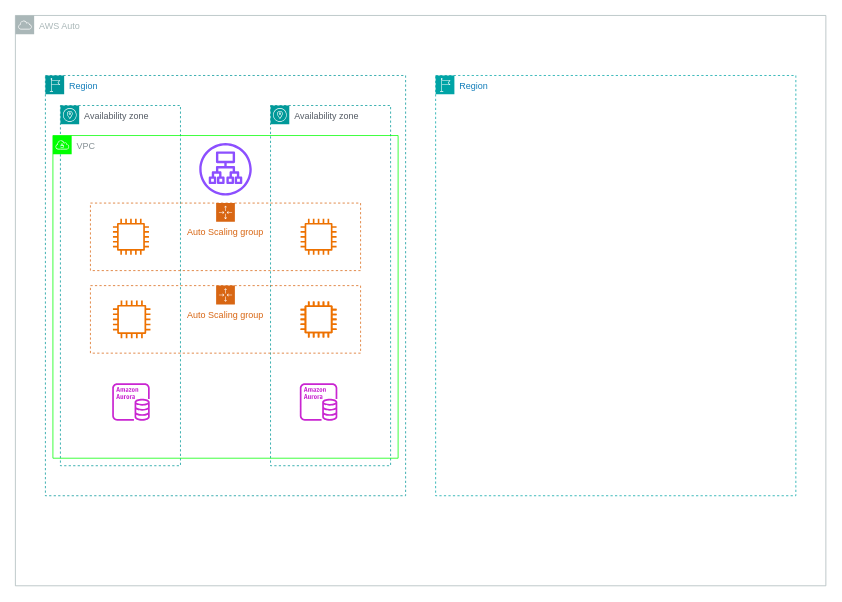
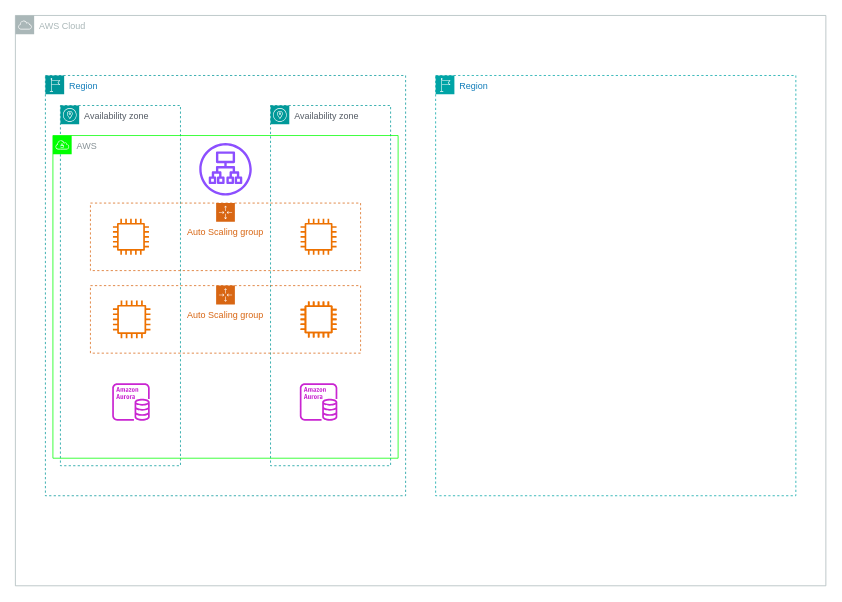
- <mxCell id="2" value="AWS Auto" style="sketch=0;outlineConnect=0;gradientColor=none;html=1;whiteSpace=wrap;fontSize=12;fontStyle=0;shape=mxgraph.aws4.group;grIcon=mxgraph.aws4.group_aws_cloud;strokeColor=#AAB7B8;fillColor=none;verticalAlign=top;align=left;spacingLeft=30;fontColor=#AAB7B8;dashed=0;" vertex="1" parent="1"><mxGeometry x="20" y="20" width="1080" height="760" as="geometry" /></mxCell>
+ <mxCell id="2" value="AWS Cloud" style="sketch=0;outlineConnect=0;gradientColor=none;html=1;whiteSpace=wrap;fontSize=12;fontStyle=0;shape=mxgraph.aws4.group;grIcon=mxgraph.aws4.group_aws_cloud;strokeColor=#AAB7B8;fillColor=none;verticalAlign=top;align=left;spacingLeft=30;fontColor=#AAB7B8;dashed=0;" vertex="1" parent="1"><mxGeometry x="20" y="20" width="1080" height="760" as="geometry" /></mxCell>
- <mxCell id="6" value="VPC" style="sketch=0;outlineConnect=0;gradientColor=none;html=1;whiteSpace=wrap;fontSize=12;fontStyle=0;shape=mxgraph.aws4.group;grIcon=mxgraph.aws4.group_vpc;strokeColor=#00FF00;fillColor=none;verticalAlign=top;align=left;spacingLeft=30;fontColor=#879196;dashed=0;" vertex="1" parent="3"><mxGeometry x="10" y="80" width="460" height="430" as="geometry" /></mxCell>
+ <mxCell id="6" value="AWS" style="sketch=0;outlineConnect=0;gradientColor=none;html=1;whiteSpace=wrap;fontSize=12;fontStyle=0;shape=mxgraph.aws4.group;grIcon=mxgraph.aws4.group_vpc;strokeColor=#00FF00;fillColor=none;verticalAlign=top;align=left;spacingLeft=30;fontColor=#879196;dashed=0;" vertex="1" parent="3"><mxGeometry x="10" y="80" width="460" height="430" as="geometry" /></mxCell>
